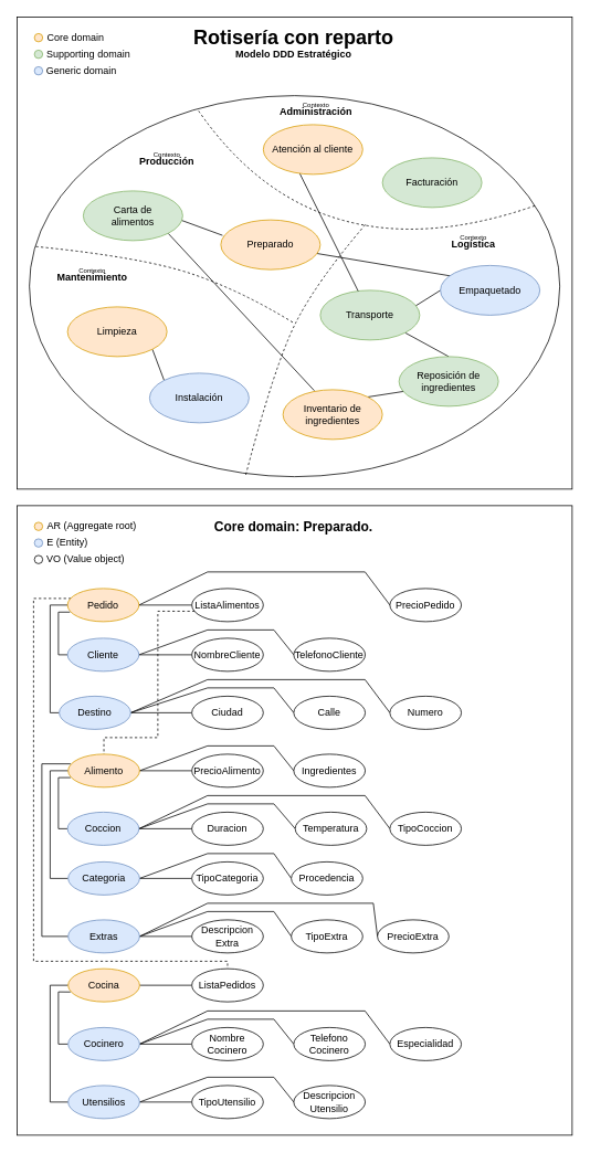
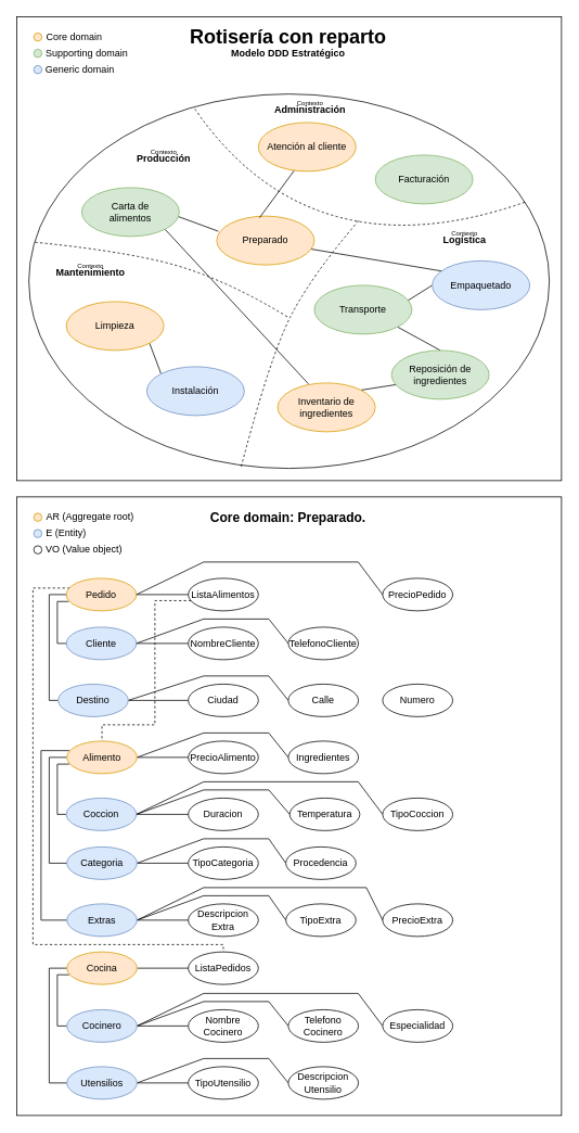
- <mxCell id="14" style="edgeStyle=none;rounded=0;orthogonalLoop=1;jettySize=auto;html=1;exitX=0.367;exitY=0.983;exitDx=0;exitDy=0;endArrow=none;endFill=0;exitPerimeter=0;" parent="1" source="15" target="10" edge="1"><mxGeometry relative="1" as="geometry" /></mxCell>
+ <mxCell id="14" style="edgeStyle=none;rounded=0;orthogonalLoop=1;jettySize=auto;html=1;exitX=0.367;exitY=0.983;exitDx=0;exitDy=0;entryX=0.439;entryY=0.033;entryDx=0;entryDy=0;entryPerimeter=0;endArrow=none;endFill=0;exitPerimeter=0;" parent="1" source="15" target="6" edge="1"><mxGeometry relative="1" as="geometry" /></mxCell>
- <mxCell id="67" style="edgeStyle=none;rounded=0;orthogonalLoop=1;jettySize=auto;html=1;exitX=1;exitY=0.5;exitDx=0;exitDy=0;entryX=0;entryY=0.5;entryDx=0;entryDy=0;fontSize=8;endArrow=none;endFill=0;" parent="1" source="68" target="96" edge="1"><mxGeometry relative="1" as="geometry"><Array as="points"><mxPoint x="250" y="820" /><mxPoint x="440" y="820" /></Array></mxGeometry></mxCell>
- <mxCell id="112" value="PrecioExtra" style="ellipse;whiteSpace=wrap;html=1;" parent="1" vertex="1"><mxGeometry x="455" y="1110" width="86.25" height="40" as="geometry" /></mxCell>
+ <mxCell id="112" value="PrecioExtra" style="ellipse;whiteSpace=wrap;html=1;" parent="1" vertex="1"><mxGeometry x="470" y="1110" width="86.25" height="40" as="geometry" /></mxCell>
